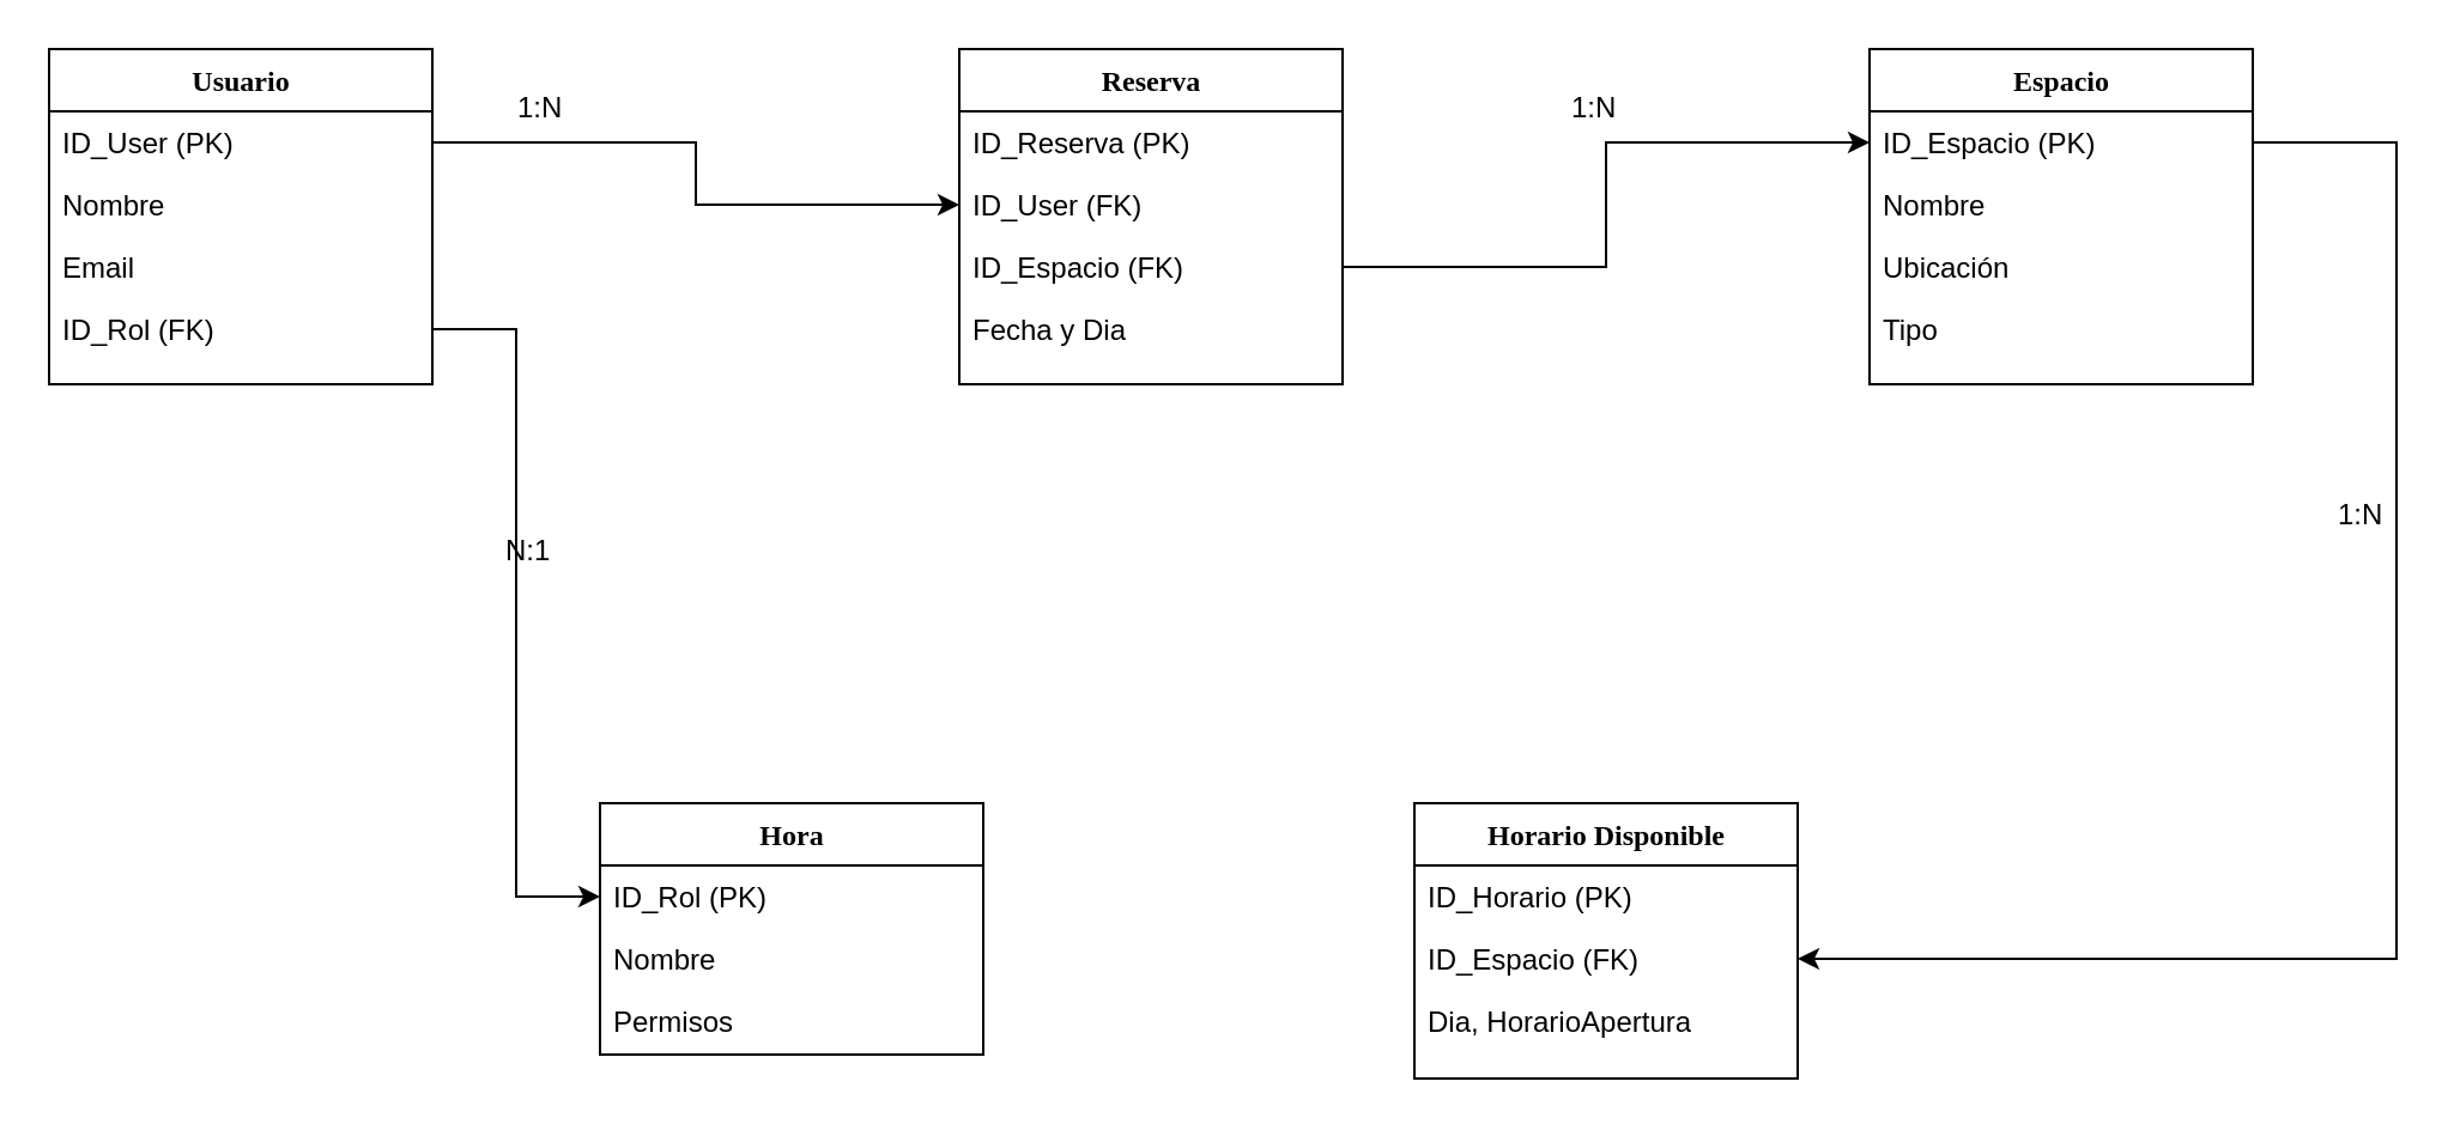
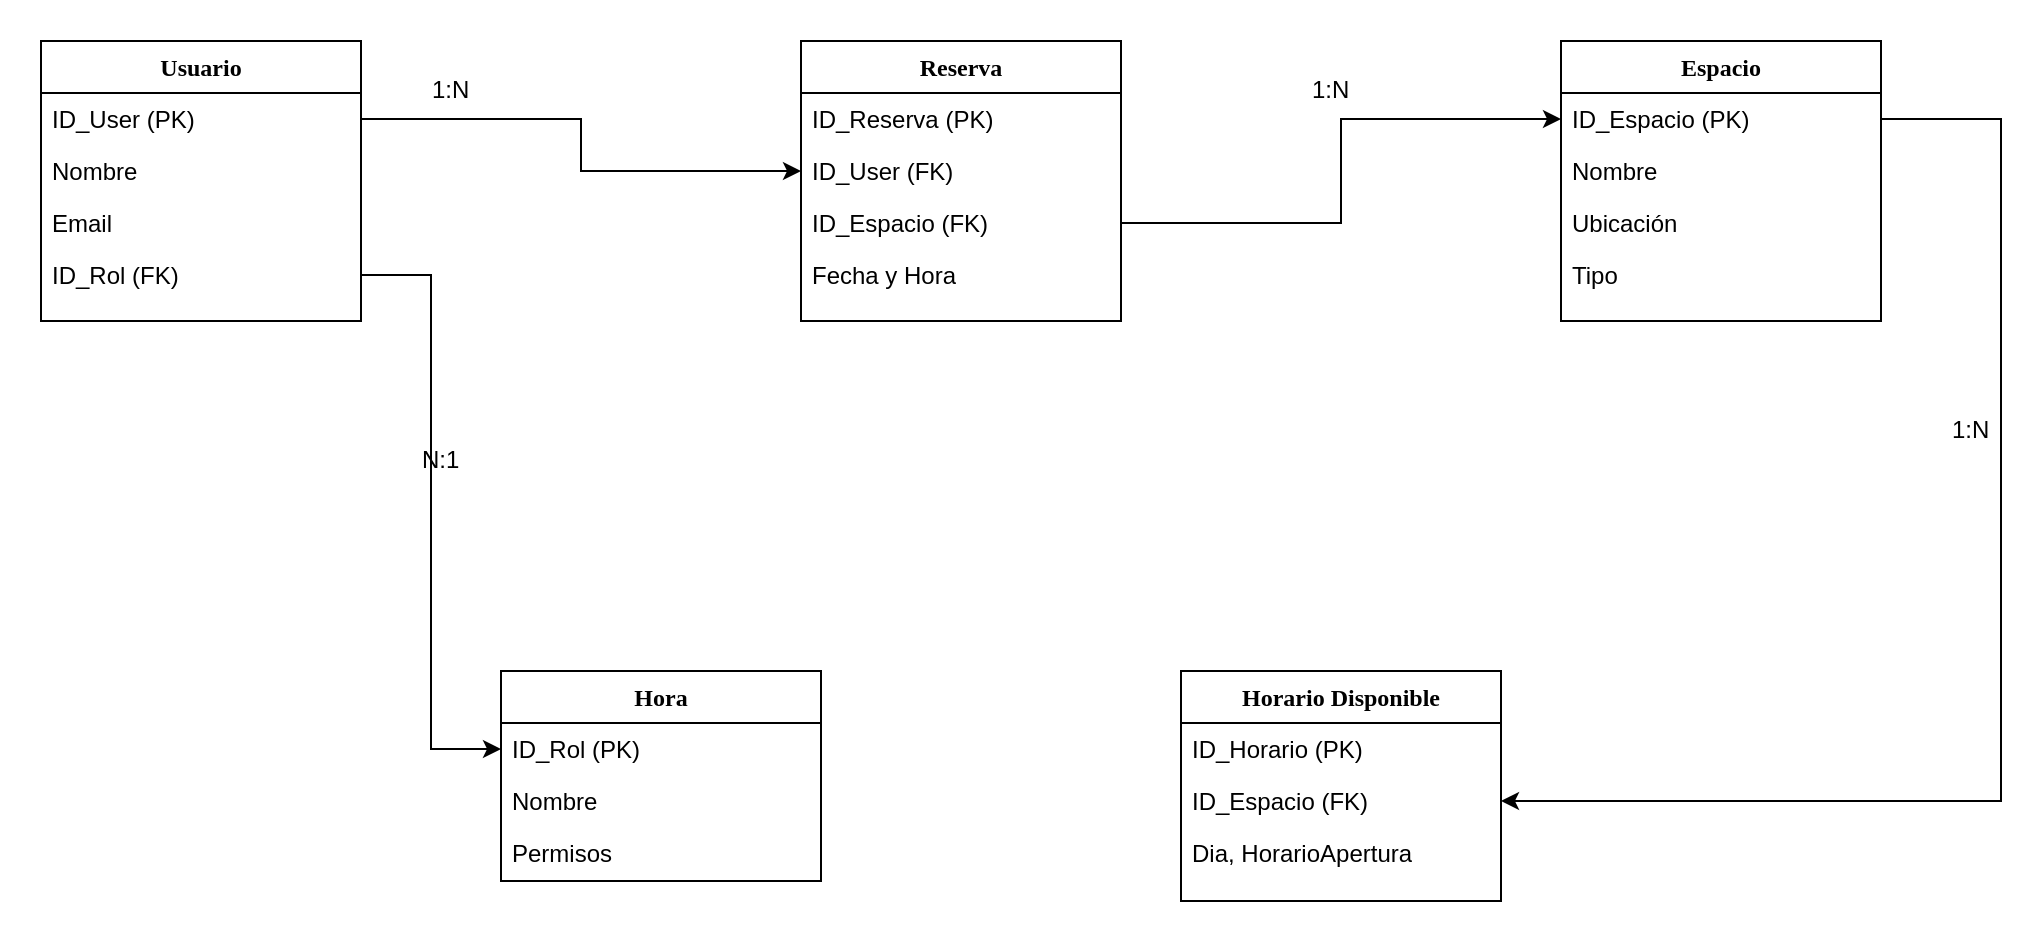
- <mxCell id="11" value="Fecha y Dia" style="text;html=1;strokeColor=none;fillColor=none;align=left;verticalAlign=top;spacingLeft=4;spacingRight=4;whiteSpace=wrap;overflow=hidden;rotatable=0;points=[[0,0.5],[1,0.5]];portConstraint=eastwest;" vertex="1" parent="7"><mxGeometry y="104" width="160" height="26" as="geometry" /></mxCell>
+ <mxCell id="11" value="Fecha y Hora" style="text;html=1;strokeColor=none;fillColor=none;align=left;verticalAlign=top;spacingLeft=4;spacingRight=4;whiteSpace=wrap;overflow=hidden;rotatable=0;points=[[0,0.5],[1,0.5]];portConstraint=eastwest;" vertex="1" parent="7"><mxGeometry y="104" width="160" height="26" as="geometry" /></mxCell>
